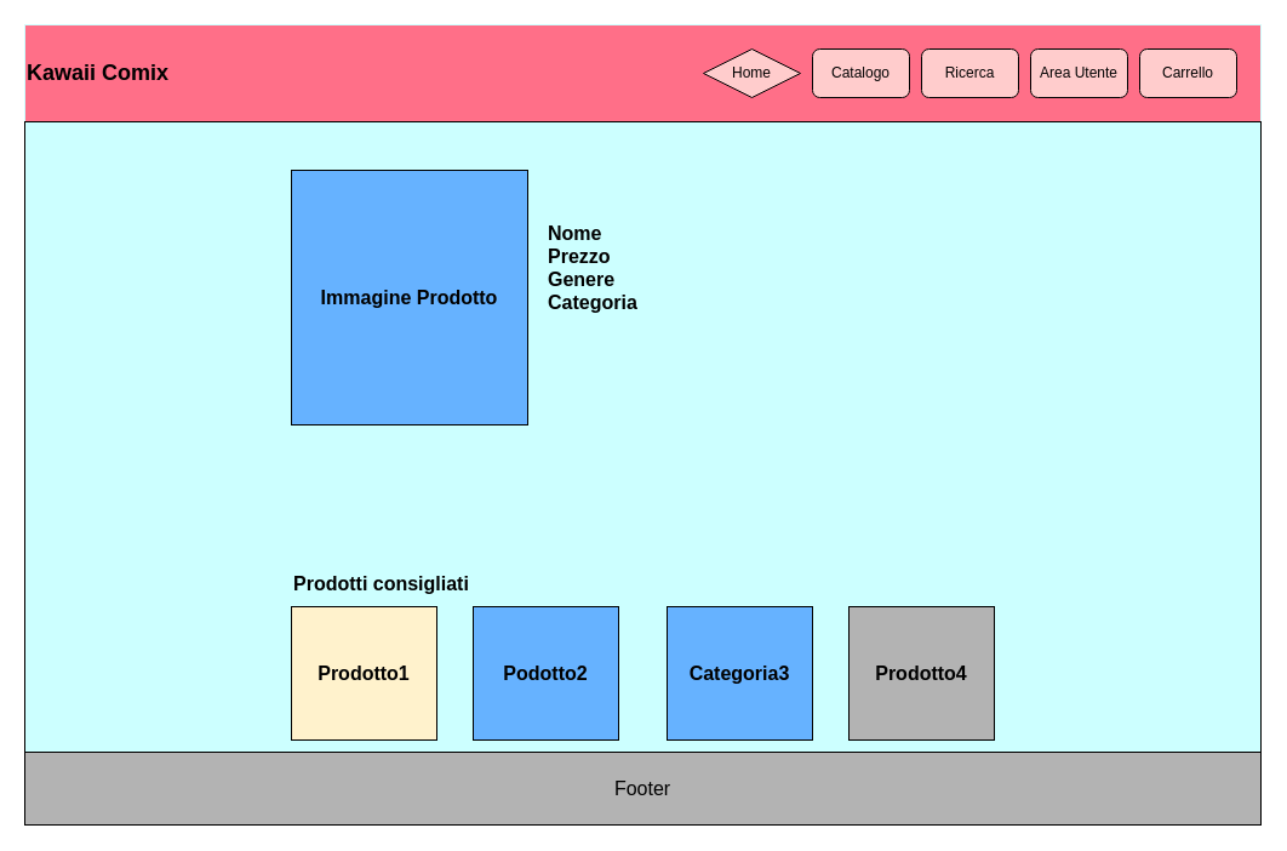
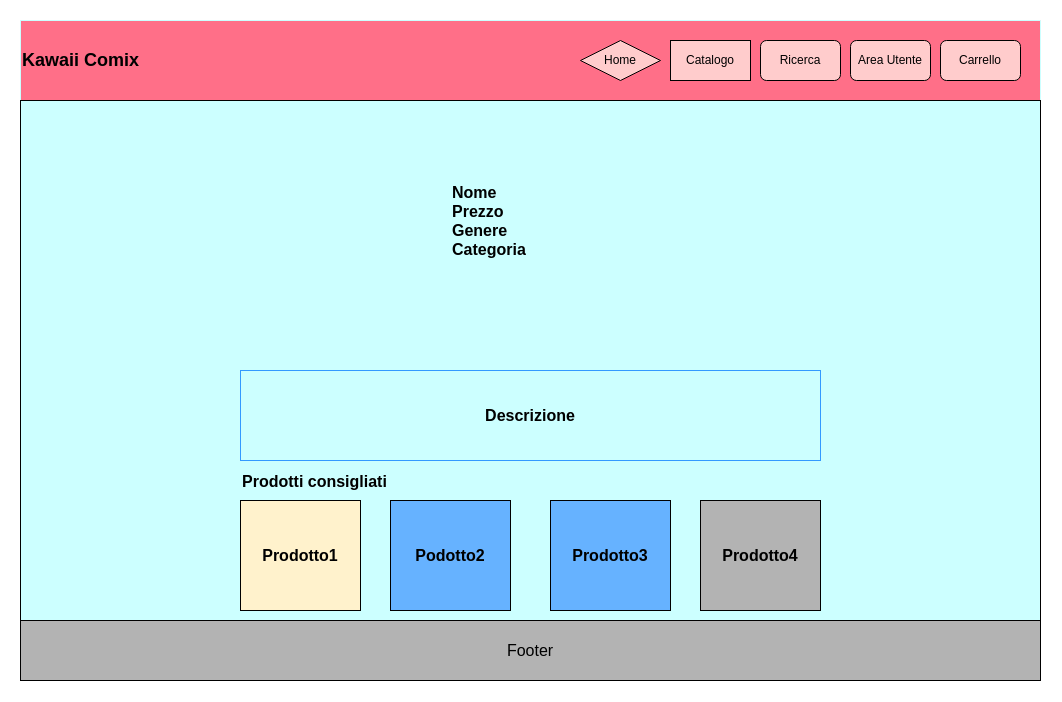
- <mxCell id="5" value="Catalogo" style="rounded=1;whiteSpace=wrap;html=1;fillColor=#FFCCCC;" parent="2" vertex="1"><mxGeometry x="650" y="20" width="80" height="40" as="geometry" /></mxCell>
+ <mxCell id="5" value="Catalogo" style="whiteSpace=wrap;html=1;fillColor=#FFCCCC;rounded=0;" parent="2" vertex="1"><mxGeometry x="650" y="20" width="80" height="40" as="geometry" /></mxCell>
- <mxCell id="9" value="&lt;font size=&quot;3&quot;&gt;&lt;b&gt;Immagine Prodotto&lt;/b&gt;&lt;/font&gt;" style="rounded=0;whiteSpace=wrap;html=1;fillColor=#66B2FF;" parent="2" vertex="1"><mxGeometry x="220" y="120" width="195" height="210" as="geometry" /></mxCell>
+ <mxCell id="11" value="&lt;font size=&quot;3&quot;&gt;&lt;b&gt;Descrizione&lt;/b&gt;&lt;/font&gt;" style="rounded=0;whiteSpace=wrap;html=1;strokeColor=#3399FF;fillColor=#CCFFFF;" parent="2" vertex="1"><mxGeometry x="220" y="350" width="580" height="90" as="geometry" /></mxCell>
- <mxCell id="14" value="&lt;font size=&quot;3&quot;&gt;&lt;b&gt;Categoria3&lt;/b&gt;&lt;/font&gt;" style="rounded=0;whiteSpace=wrap;html=1;fillColor=#66B2FF;" vertex="1" parent="2"><mxGeometry x="530" y="480" width="120" height="110" as="geometry" /></mxCell>
+ <mxCell id="14" value="&lt;font size=&quot;3&quot;&gt;&lt;b&gt;Prodotto3&lt;/b&gt;&lt;/font&gt;" style="rounded=0;whiteSpace=wrap;html=1;fillColor=#66B2FF;" vertex="1" parent="2"><mxGeometry x="530" y="480" width="120" height="110" as="geometry" /></mxCell>
